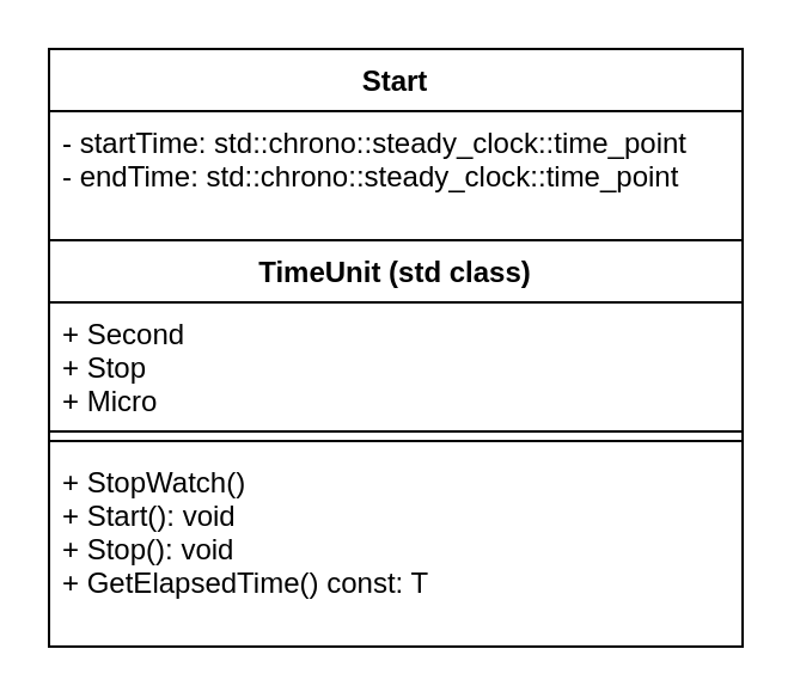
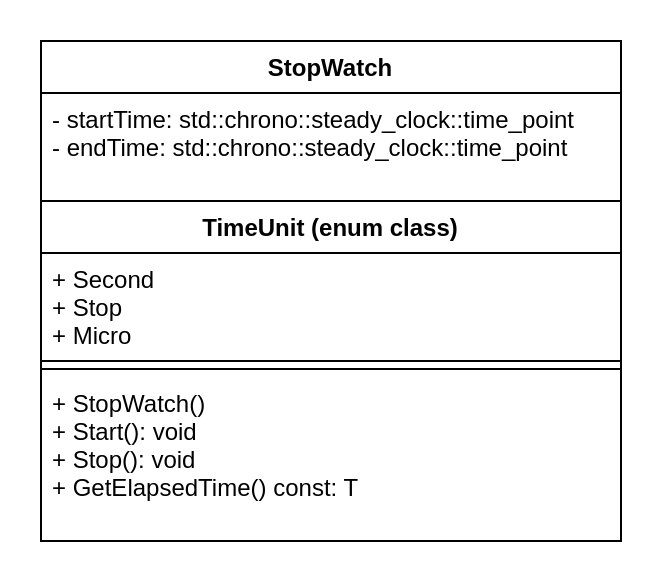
- <mxCell id="2" value="Start" style="swimlane;fontStyle=1;align=center;verticalAlign=top;childLayout=stackLayout;horizontal=1;startSize=26;horizontalStack=0;resizeParent=1;resizeParentMax=0;resizeLast=0;collapsible=1;marginBottom=0;" vertex="1" parent="1"><mxGeometry x="20" y="20" width="290" height="250" as="geometry" /></mxCell>
+ <mxCell id="2" value="StopWatch" style="swimlane;fontStyle=1;align=center;verticalAlign=top;childLayout=stackLayout;horizontal=1;startSize=26;horizontalStack=0;resizeParent=1;resizeParentMax=0;resizeLast=0;collapsible=1;marginBottom=0;" vertex="1" parent="1"><mxGeometry x="20" y="20" width="290" height="250" as="geometry" /></mxCell>
- <mxCell id="4" value="TimeUnit (std class)" style="swimlane;fontStyle=1;align=center;verticalAlign=top;childLayout=stackLayout;horizontal=1;startSize=26;horizontalStack=0;resizeParent=1;resizeParentMax=0;resizeLast=0;collapsible=1;marginBottom=0;" vertex="1" parent="2"><mxGeometry y="80" width="290" height="80" as="geometry" /></mxCell>
+ <mxCell id="4" value="TimeUnit (enum class)" style="swimlane;fontStyle=1;align=center;verticalAlign=top;childLayout=stackLayout;horizontal=1;startSize=26;horizontalStack=0;resizeParent=1;resizeParentMax=0;resizeLast=0;collapsible=1;marginBottom=0;" vertex="1" parent="2"><mxGeometry y="80" width="290" height="80" as="geometry" /></mxCell>
